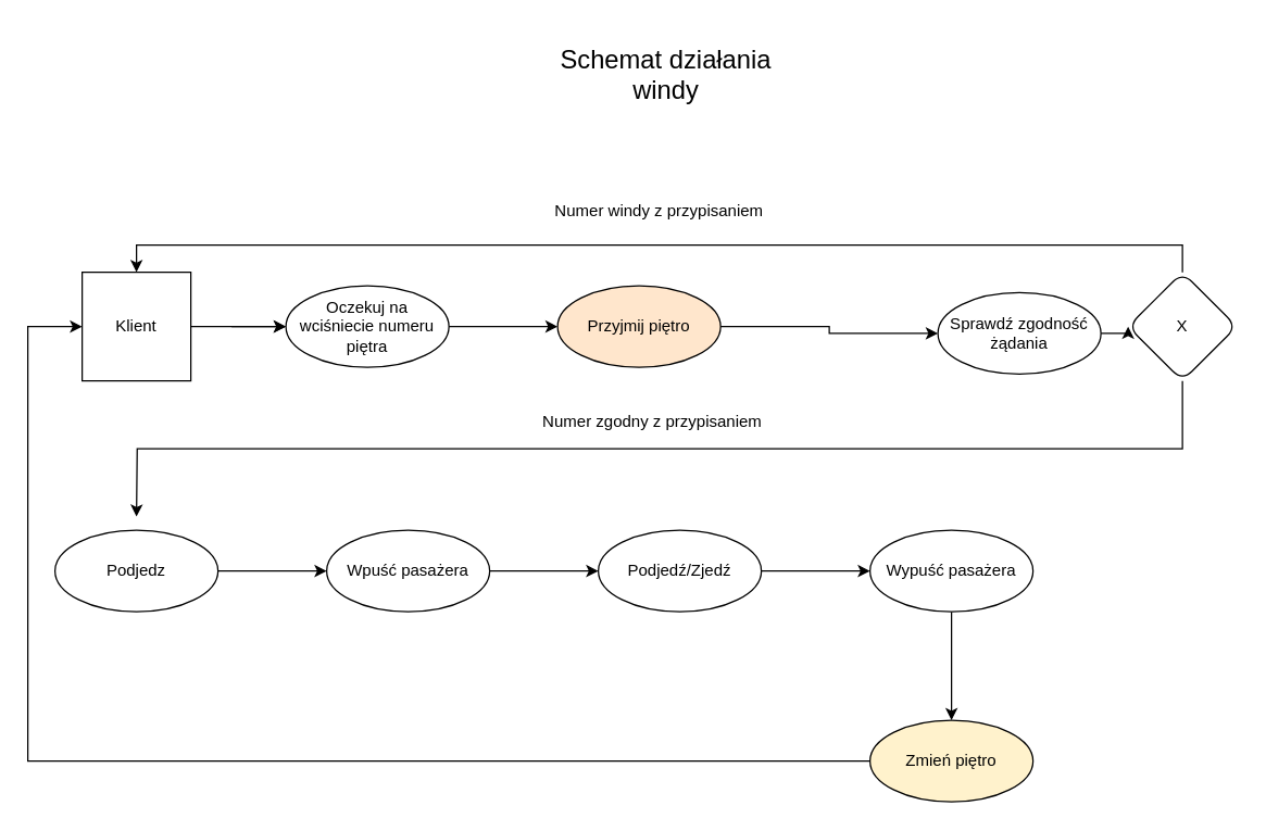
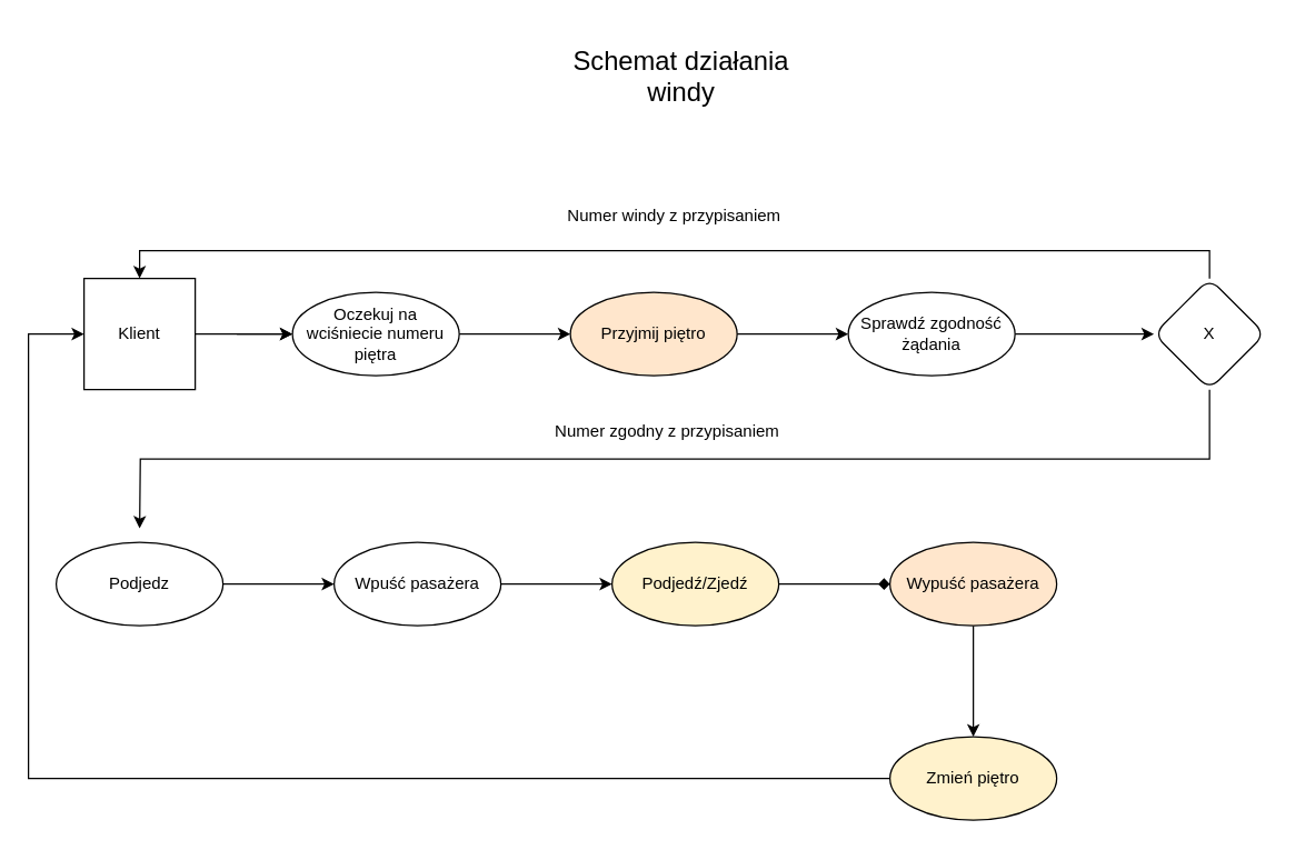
- <mxCell id="10" value="Sprawdź zgodność żądania" style="ellipse;whiteSpace=wrap;html=1;aspect=fixed;fontFamily=Helvetica;fontSize=12;fontColor=#000000;align=center;strokeColor=#000000;fillColor=#ffffff;" parent="1" vertex="1"><mxGeometry x="690" y="215" width="120" height="60" as="geometry" /></mxCell>
+ <mxCell id="10" value="Sprawdź zgodność żądania" style="ellipse;whiteSpace=wrap;html=1;aspect=fixed;fontFamily=Helvetica;fontSize=12;fontColor=#000000;align=center;strokeColor=#000000;fillColor=#ffffff;" parent="1" vertex="1"><mxGeometry x="610" y="210" width="120" height="60" as="geometry" /></mxCell>
- <mxCell id="21" value="Podjedź/Zjedź" style="ellipse;whiteSpace=wrap;html=1;aspect=fixed;fontFamily=Helvetica;fontSize=12;fontColor=#000000;align=center;strokeColor=#000000;fillColor=#ffffff;" parent="1" vertex="1"><mxGeometry x="440" y="390" width="120" height="60" as="geometry" /></mxCell>
+ <mxCell id="21" value="Podjedź/Zjedź" style="ellipse;whiteSpace=wrap;html=1;aspect=fixed;fontFamily=Helvetica;fontSize=12;fontColor=#000000;align=center;strokeColor=#000000;fillColor=#fff2cc;" parent="1" vertex="1"><mxGeometry x="440" y="390" width="120" height="60" as="geometry" /></mxCell>
- <mxCell id="20" value="" style="edgeStyle=orthogonalEdgeStyle;rounded=0;orthogonalLoop=1;jettySize=auto;html=1;" parent="1" source="21" target="23" edge="1"><mxGeometry relative="1" as="geometry" /></mxCell>
+ <mxCell id="20" value="" style="edgeStyle=orthogonalEdgeStyle;rounded=0;orthogonalLoop=1;jettySize=auto;html=1;endArrow=diamond;" parent="1" source="21" target="23" edge="1"><mxGeometry relative="1" as="geometry" /></mxCell>
- <mxCell id="23" value="Wypuść pasażera" style="ellipse;whiteSpace=wrap;html=1;aspect=fixed;fontFamily=Helvetica;fontSize=12;fontColor=#000000;align=center;strokeColor=#000000;fillColor=#ffffff;" parent="1" vertex="1"><mxGeometry x="640" y="390" width="120" height="60" as="geometry" /></mxCell>
+ <mxCell id="23" value="Wypuść pasażera" style="ellipse;whiteSpace=wrap;html=1;aspect=fixed;fontFamily=Helvetica;fontSize=12;fontColor=#000000;align=center;strokeColor=#000000;fillColor=#ffe6cc;" parent="1" vertex="1"><mxGeometry x="640" y="390" width="120" height="60" as="geometry" /></mxCell>
